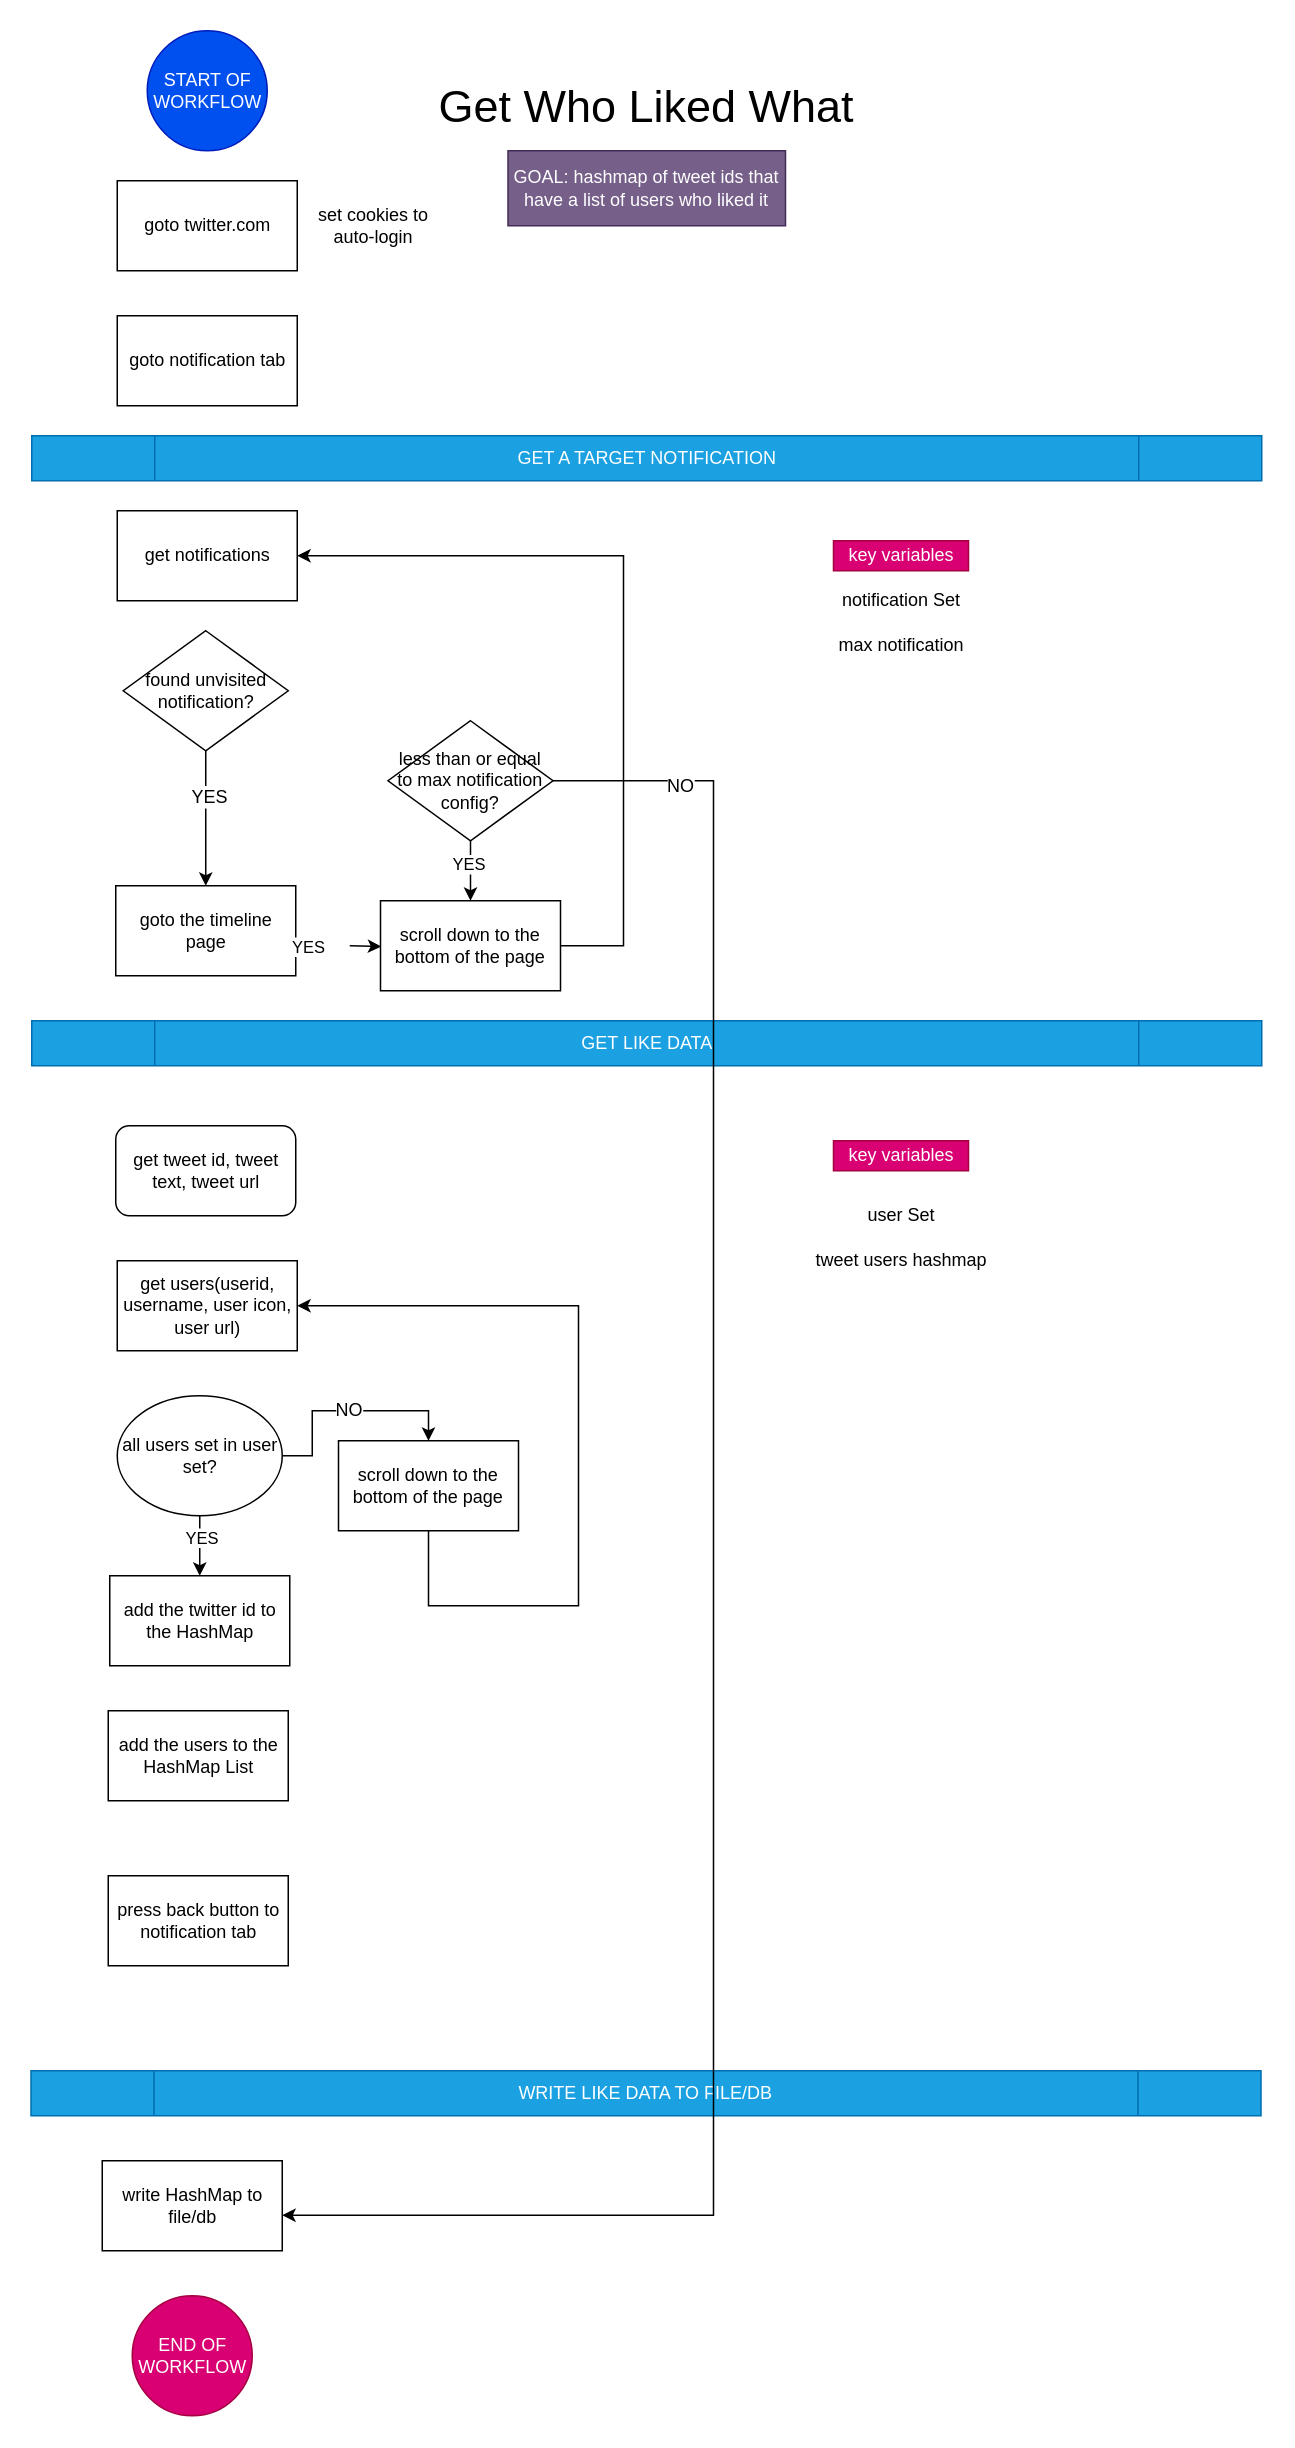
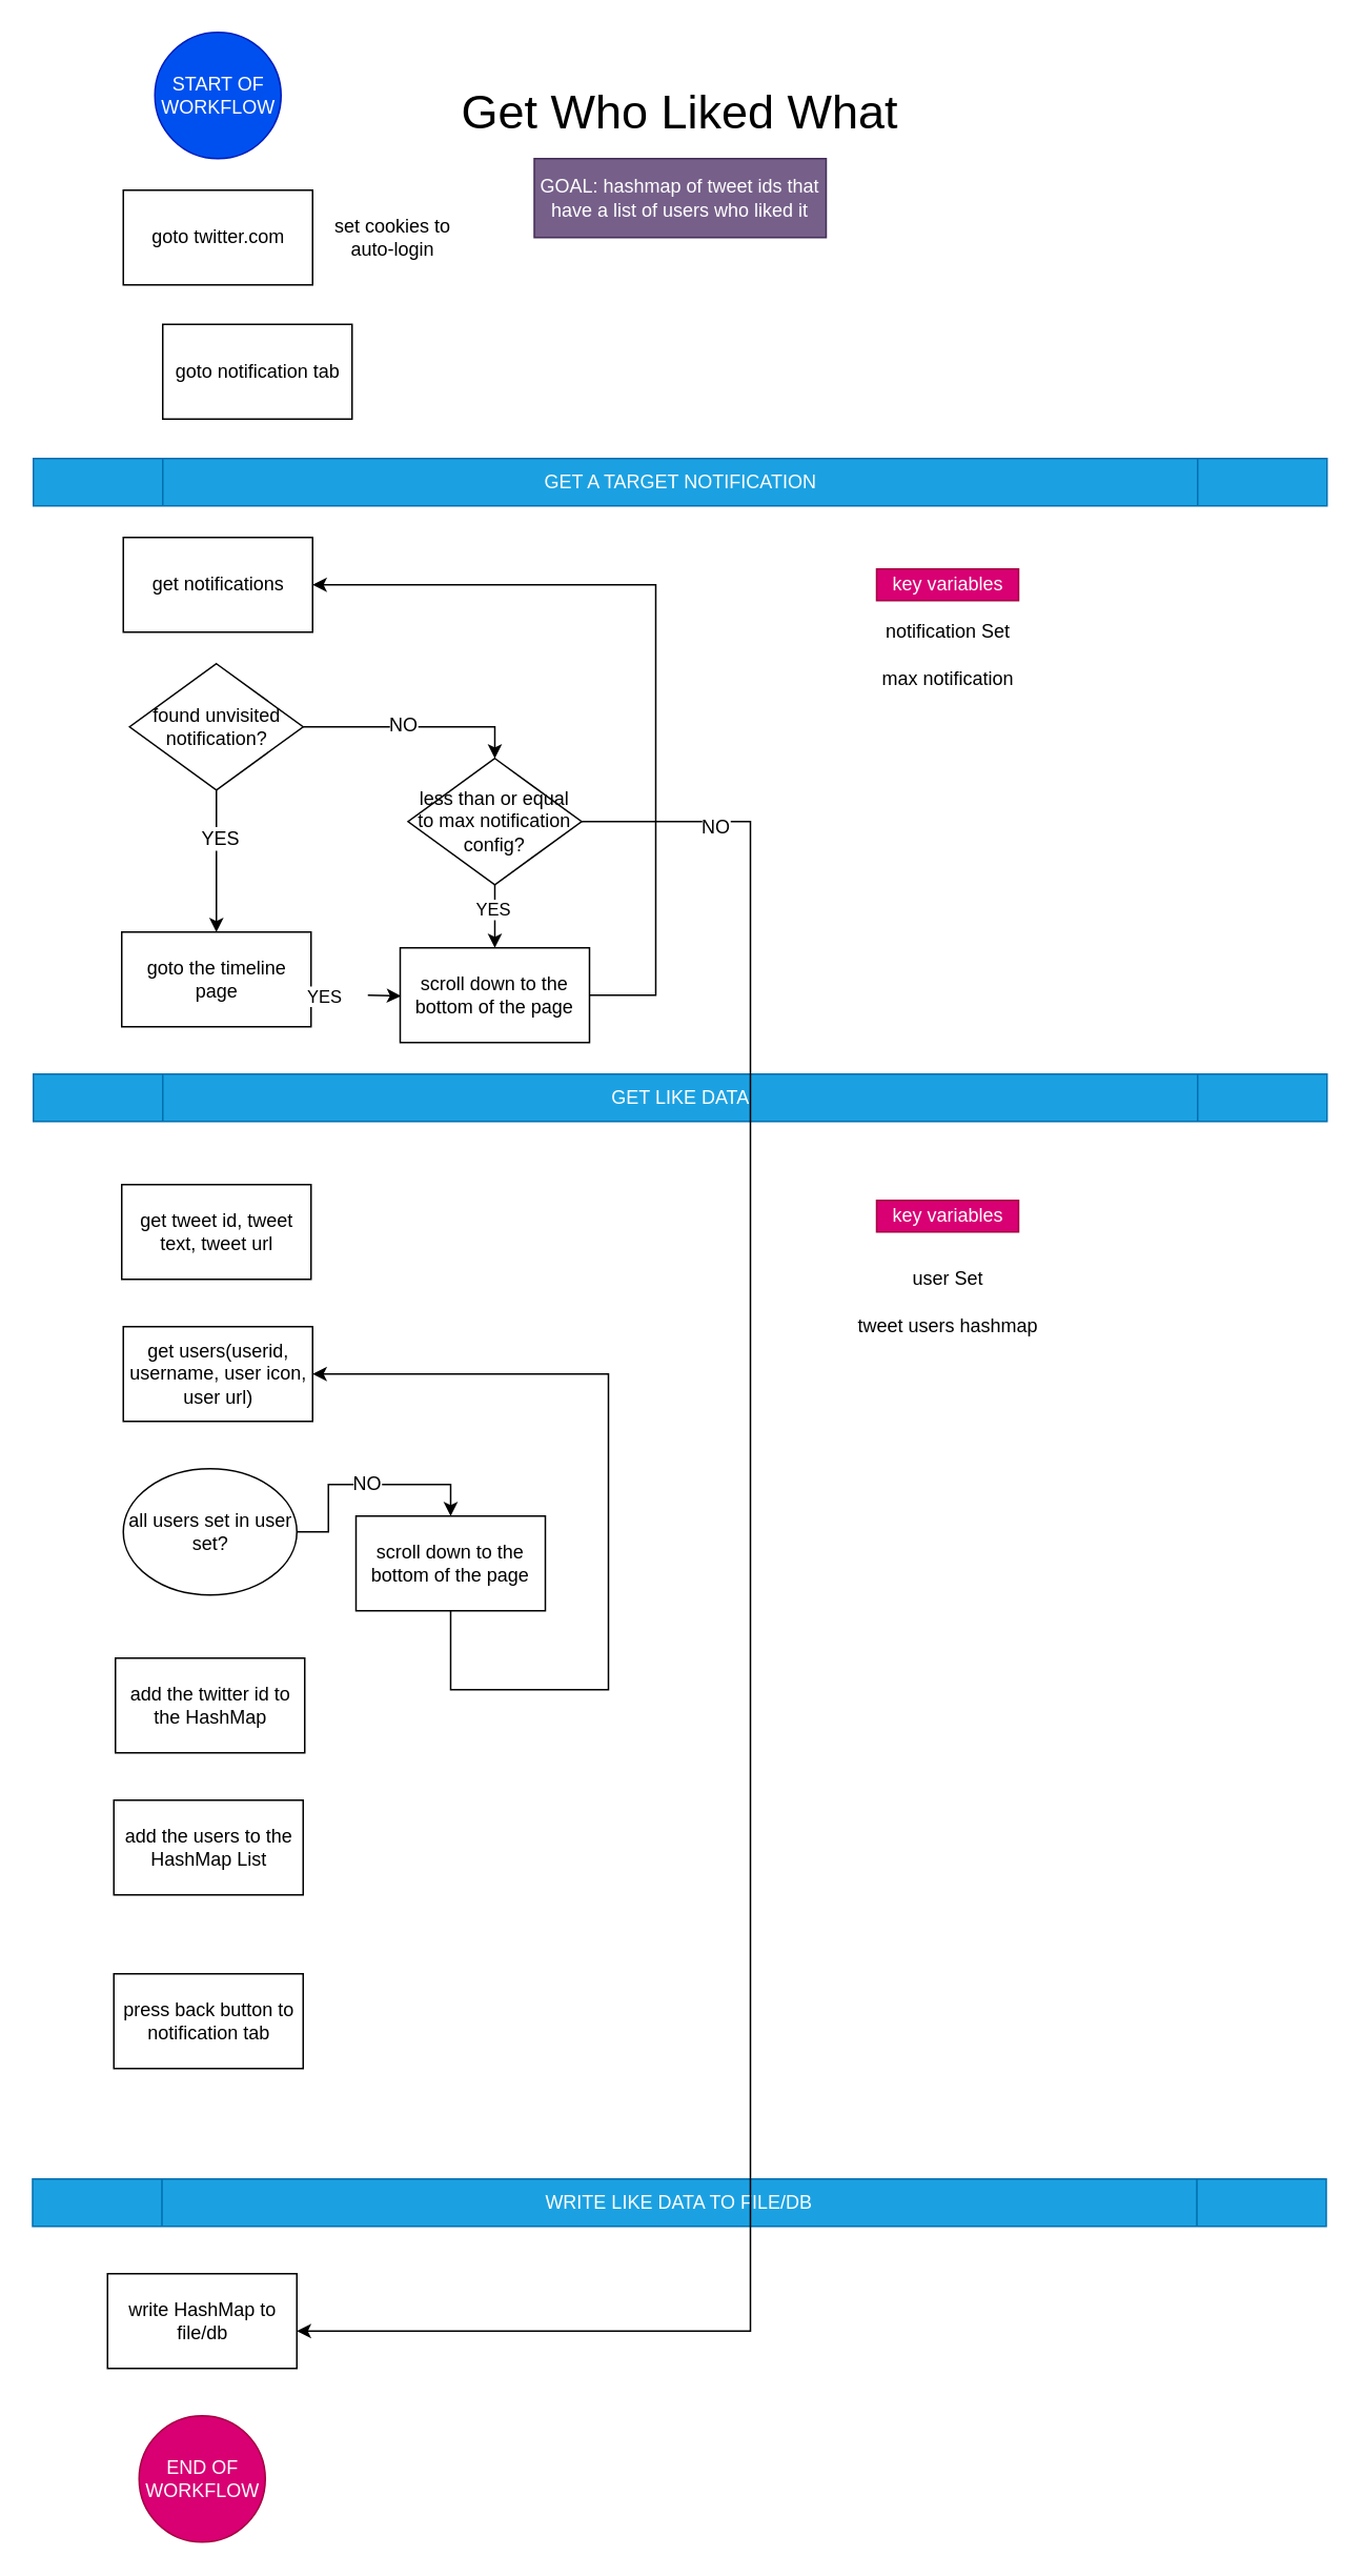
- <mxCell id="5" value="goto notification tab" style="rounded=0;whiteSpace=wrap;html=1;" parent="1" vertex="1"><mxGeometry x="77.5" y="210" width="120" height="60" as="geometry" /></mxCell>
+ <mxCell id="5" value="goto notification tab" style="rounded=0;whiteSpace=wrap;html=1;" parent="1" vertex="1"><mxGeometry x="102.5" y="205" width="120" height="60" as="geometry" /></mxCell>
+ <mxCell id="15" style="edgeStyle=orthogonalEdgeStyle;rounded=0;orthogonalLoop=1;jettySize=auto;html=1;entryX=0.5;entryY=0;entryDx=0;entryDy=0;fontSize=12;" parent="1" source="17" target="33" edge="1"><mxGeometry relative="1" as="geometry" /></mxCell>
+ <mxCell id="16" value="NO" style="edgeLabel;html=1;align=center;verticalAlign=middle;resizable=0;points=[];fontSize=12;" parent="15" vertex="1" connectable="0"><mxGeometry x="-0.11" y="2" relative="1" as="geometry"><mxPoint as="offset" /></mxGeometry></mxCell>
- <mxCell id="9" value="get tweet id, tweet text, tweet url" style="whiteSpace=wrap;html=1;rounded=1;" parent="1" vertex="1"><mxGeometry x="76.5" y="750" width="120" height="60" as="geometry" /></mxCell>
+ <mxCell id="9" value="get tweet id, tweet text, tweet url" style="rounded=0;whiteSpace=wrap;html=1;" parent="1" vertex="1"><mxGeometry x="76.5" y="750" width="120" height="60" as="geometry" /></mxCell>
- <mxCell id="21" style="edgeStyle=orthogonalEdgeStyle;rounded=0;orthogonalLoop=1;jettySize=auto;html=1;entryX=0.5;entryY=0;entryDx=0;entryDy=0;" edge="1" parent="1" source="23" target="10"><mxGeometry relative="1" as="geometry" /></mxCell>
- <mxCell id="22" value="YES" style="edgeLabel;html=1;align=center;verticalAlign=middle;resizable=0;points=[];" vertex="1" connectable="0" parent="21"><mxGeometry x="-0.3" y="1" relative="1" as="geometry"><mxPoint as="offset" /></mxGeometry></mxCell>
